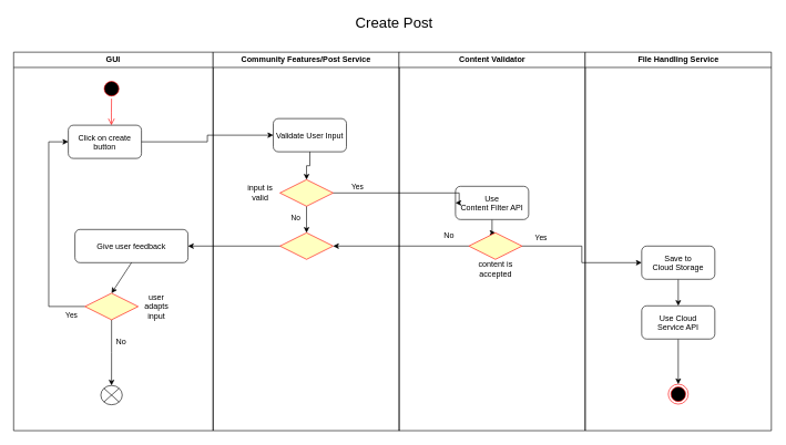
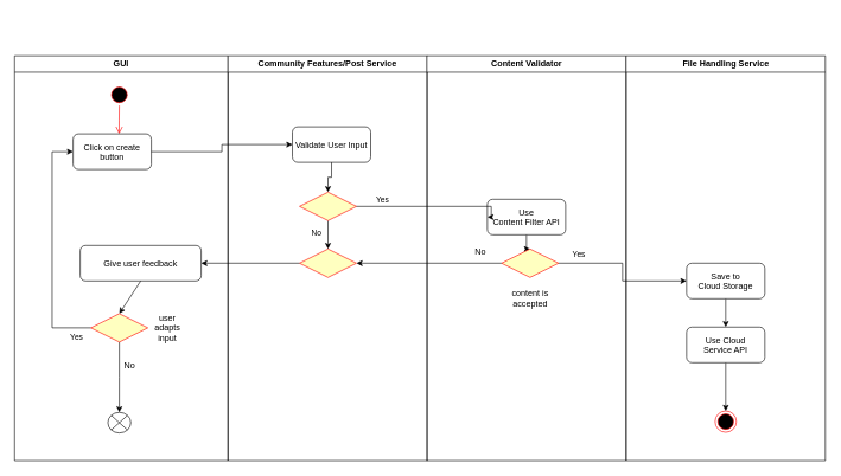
- <mxCell id="30" value="&lt;font style=&quot;font-size: 22px;&quot;&gt;Create Post&lt;/font&gt;" style="text;html=1;strokeColor=none;fillColor=none;align=center;verticalAlign=middle;whiteSpace=wrap;rounded=0;" parent="1" vertex="1"><mxGeometry x="525" y="20" width="135" height="30" as="geometry" /></mxCell>
- <mxCell id="22" value="&lt;span style=&quot;&quot;&gt;input is valid&lt;/span&gt;" style="text;html=1;strokeColor=none;fillColor=none;align=center;verticalAlign=middle;whiteSpace=wrap;rounded=0;" vertex="1" parent="15"><mxGeometry x="40.5" y="197" width="60" height="30" as="geometry" /></mxCell>
- <mxCell id="27" value="&lt;span style=&quot;&quot;&gt;content is accepted&lt;/span&gt;" style="text;html=1;strokeColor=none;fillColor=none;align=center;verticalAlign=middle;whiteSpace=wrap;rounded=0;" vertex="1" parent="23"><mxGeometry x="115" y="312" width="60" height="30" as="geometry" /></mxCell>
+ <mxCell id="27" value="&lt;span style=&quot;&quot;&gt;content is accepted&lt;/span&gt;" style="text;html=1;strokeColor=none;fillColor=none;align=center;verticalAlign=middle;whiteSpace=wrap;rounded=0;" vertex="1" parent="23"><mxGeometry x="115" y="327" width="60" height="30" as="geometry" /></mxCell>
